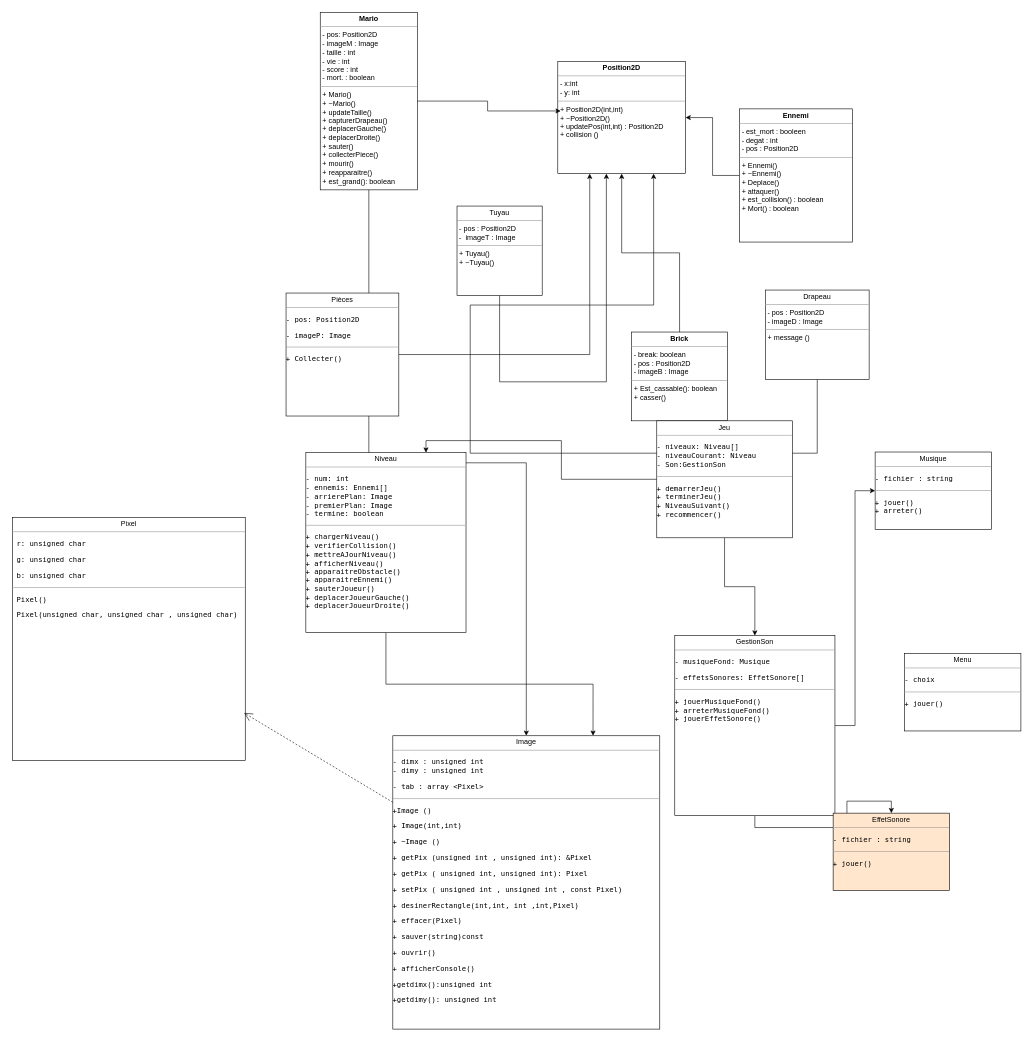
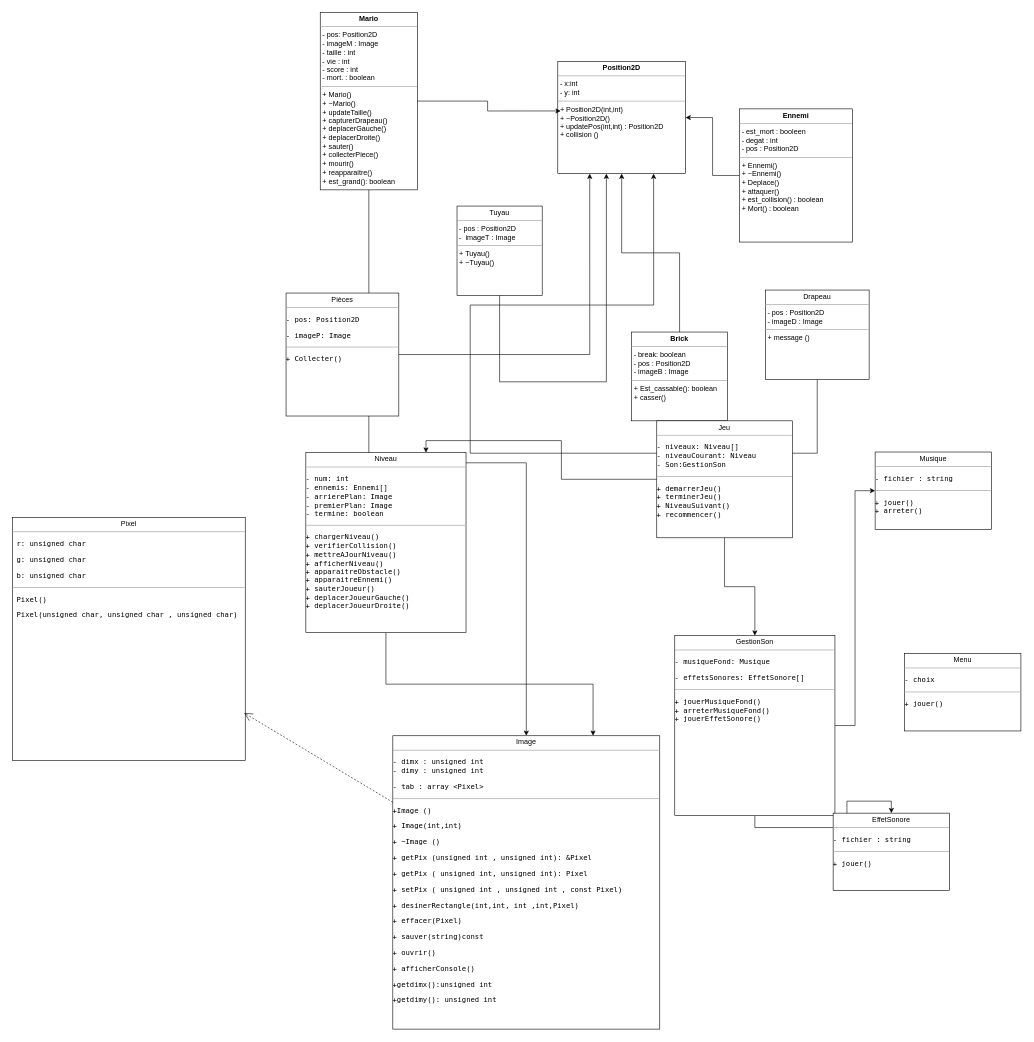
- <mxCell id="23" value="&lt;p style=&quot;margin:0px;margin-top:4px;text-align:center;&quot;&gt;EffetSonore&lt;/p&gt;&lt;hr size=&quot;1&quot;&gt;&lt;p style=&quot;margin:0px;margin-left:4px;&quot;&gt;&lt;/p&gt;&lt;pre style=&quot;-webkit-text-size-adjust: auto;&quot;&gt;&lt;code class=&quot;!whitespace-pre hljs language-markdown&quot;&gt;&lt;pre&gt;&lt;code class=&quot;!whitespace-pre hljs language-markdown&quot;&gt;&lt;pre&gt;&lt;code class=&quot;!whitespace-pre hljs language-markdown&quot;&gt;- fichier : string&lt;/code&gt;&lt;span style=&quot;font-family: Helvetica; white-space: normal;&quot;&gt;&lt;/span&gt;&lt;/pre&gt;&lt;/code&gt;&lt;/pre&gt;&lt;/code&gt;&lt;/pre&gt;&lt;hr size=&quot;1&quot;&gt;&lt;pre style=&quot;-webkit-text-size-adjust: auto;&quot;&gt;&lt;code class=&quot;!whitespace-pre hljs language-markdown&quot;&gt;+ jouer()&lt;br&gt;&lt;/code&gt;&lt;/pre&gt;" style="verticalAlign=top;align=left;overflow=fill;html=1;whiteSpace=wrap;movable=1;resizable=1;rotatable=1;deletable=1;editable=1;locked=0;connectable=1;fillColor=#ffe6cc;" parent="1" vertex="1"><mxGeometry x="1388" y="1355" width="194" height="129" as="geometry" /></mxCell>
+ <mxCell id="23" value="&lt;p style=&quot;margin:0px;margin-top:4px;text-align:center;&quot;&gt;EffetSonore&lt;/p&gt;&lt;hr size=&quot;1&quot;&gt;&lt;p style=&quot;margin:0px;margin-left:4px;&quot;&gt;&lt;/p&gt;&lt;pre style=&quot;-webkit-text-size-adjust: auto;&quot;&gt;&lt;code class=&quot;!whitespace-pre hljs language-markdown&quot;&gt;&lt;pre&gt;&lt;code class=&quot;!whitespace-pre hljs language-markdown&quot;&gt;&lt;pre&gt;&lt;code class=&quot;!whitespace-pre hljs language-markdown&quot;&gt;- fichier : string&lt;/code&gt;&lt;span style=&quot;font-family: Helvetica; white-space: normal;&quot;&gt;&lt;/span&gt;&lt;/pre&gt;&lt;/code&gt;&lt;/pre&gt;&lt;/code&gt;&lt;/pre&gt;&lt;hr size=&quot;1&quot;&gt;&lt;pre style=&quot;-webkit-text-size-adjust: auto;&quot;&gt;&lt;code class=&quot;!whitespace-pre hljs language-markdown&quot;&gt;+ jouer()&lt;br&gt;&lt;/code&gt;&lt;/pre&gt;" style="verticalAlign=top;align=left;overflow=fill;html=1;whiteSpace=wrap;movable=1;resizable=1;rotatable=1;deletable=1;editable=1;locked=0;connectable=1;" parent="1" vertex="1"><mxGeometry x="1388" y="1355" width="194" height="129" as="geometry" /></mxCell>
